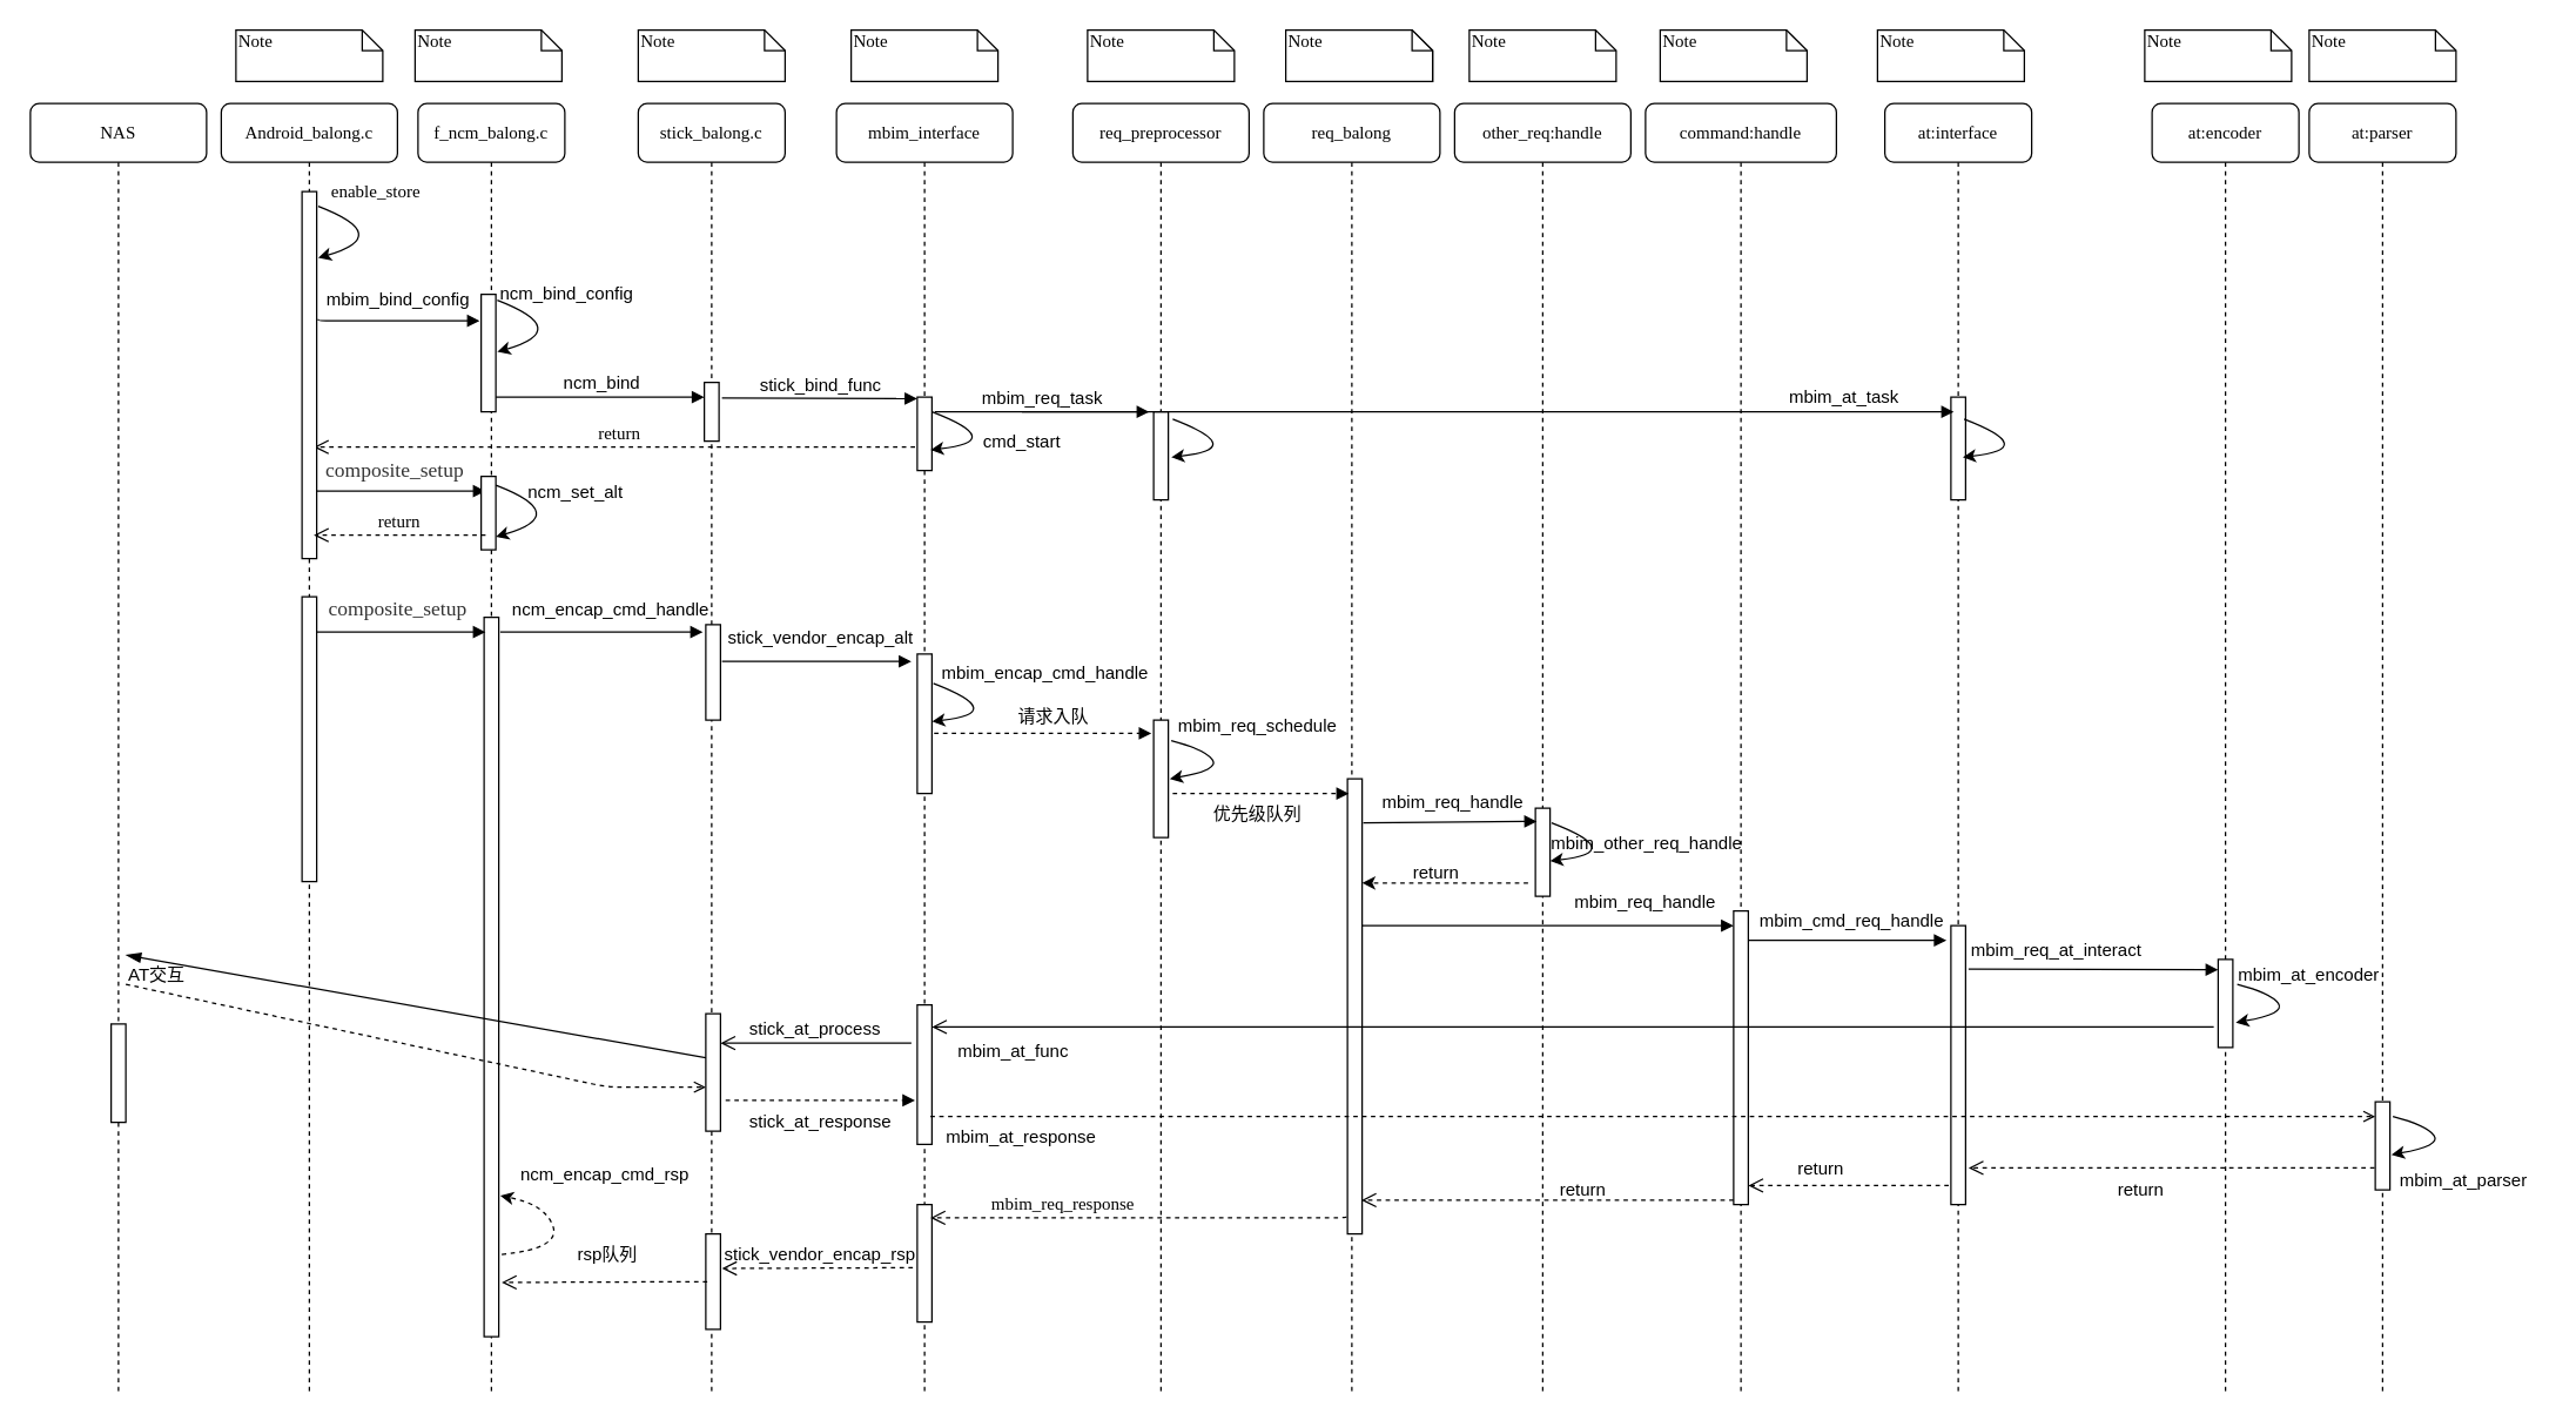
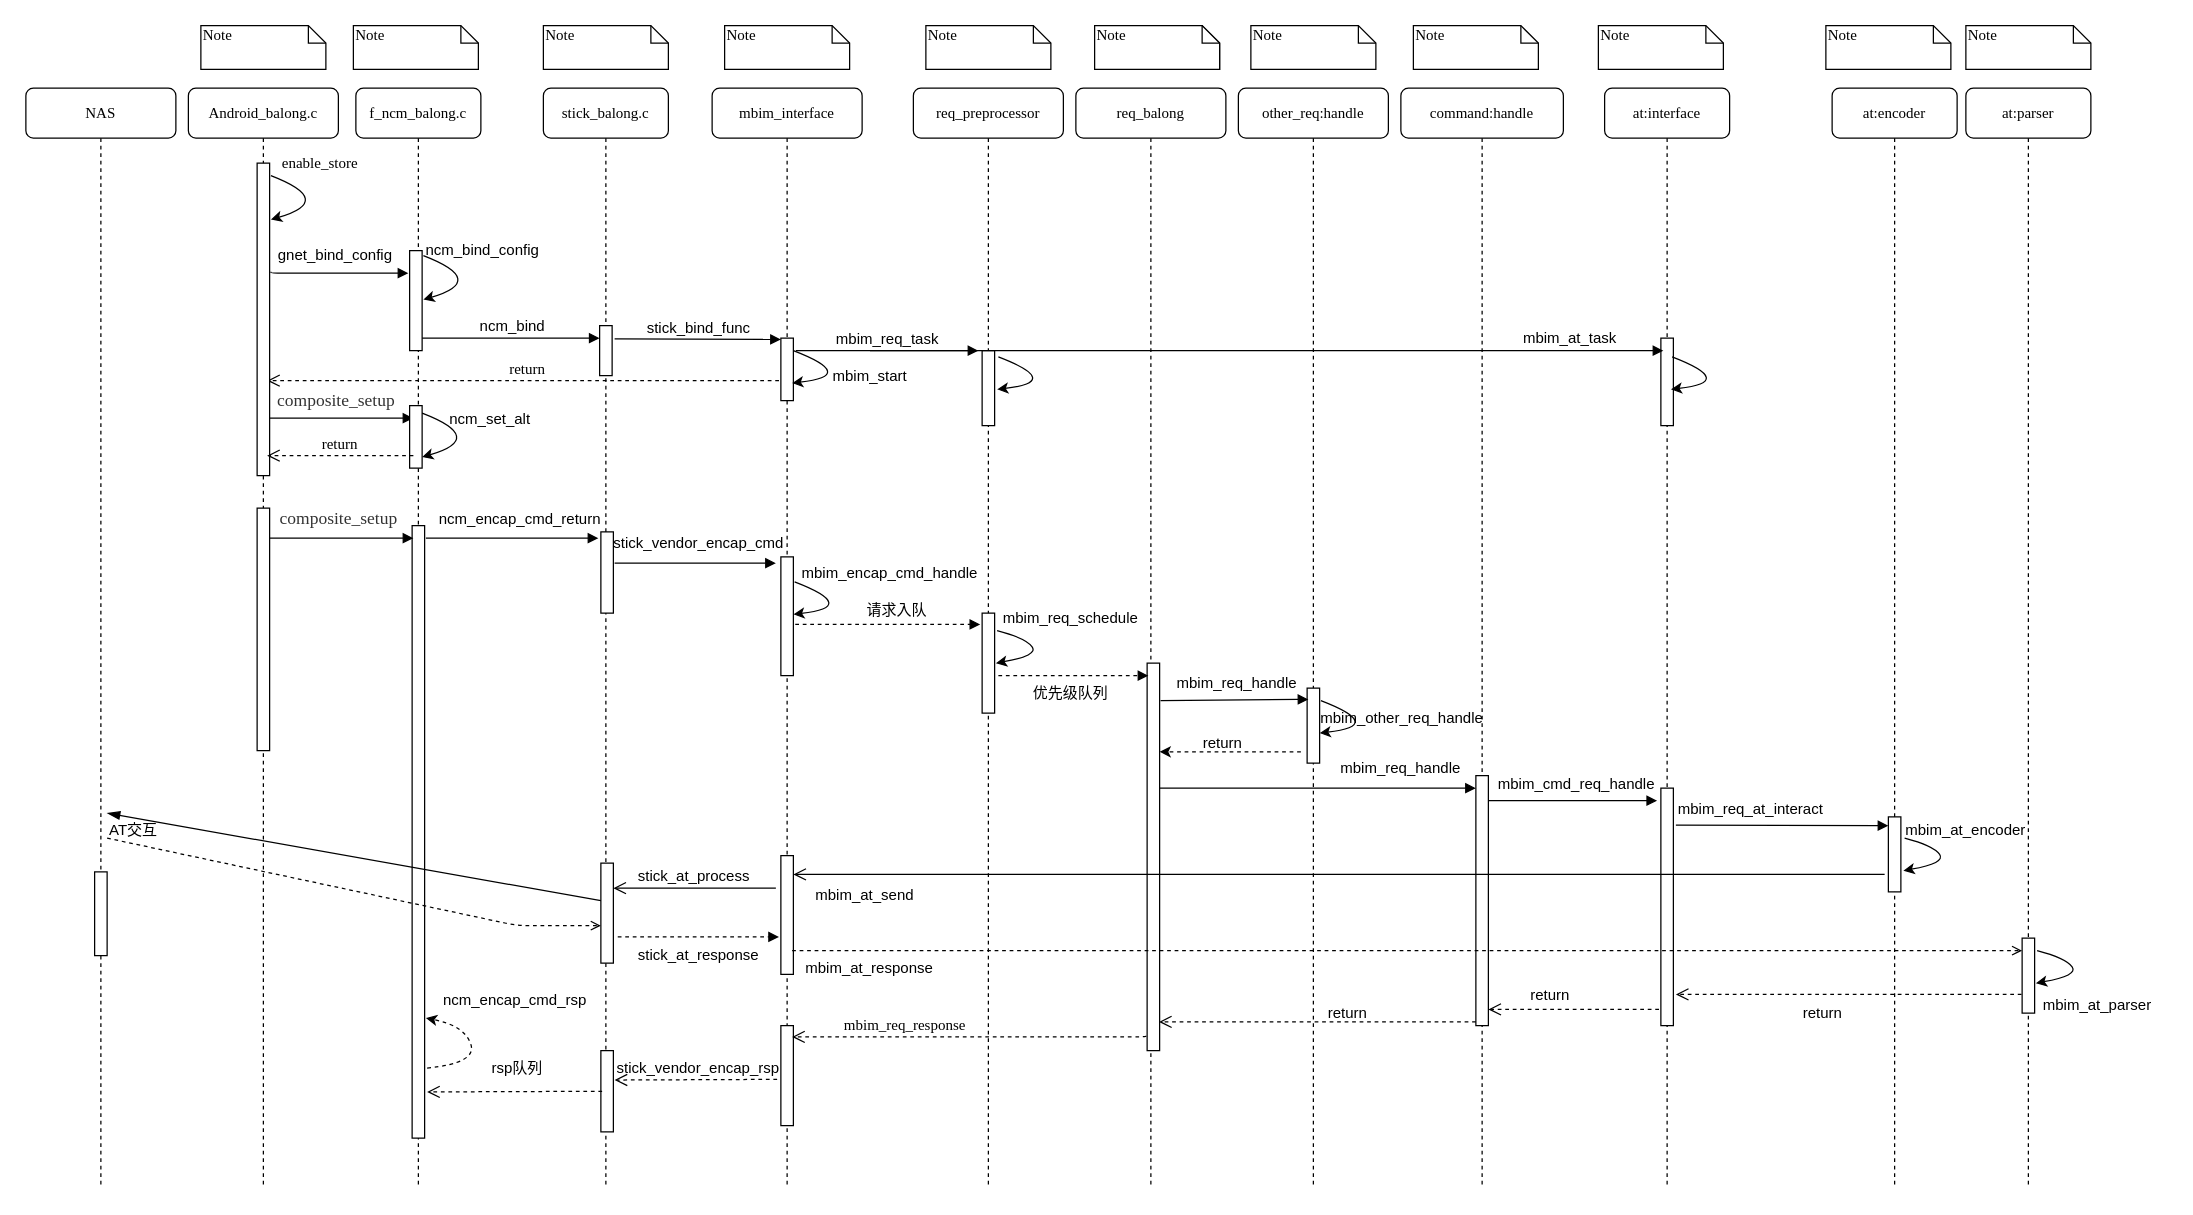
- <mxCell id="49" value="mbim_bind_config" style="text;whiteSpace=wrap;html=1;" vertex="1" parent="1"><mxGeometry x="220" y="190" width="100" height="30" as="geometry" /></mxCell>
+ <mxCell id="49" value="gnet_bind_config" style="text;whiteSpace=wrap;html=1;" vertex="1" parent="1"><mxGeometry x="220" y="190" width="100" height="30" as="geometry" /></mxCell>
- <mxCell id="57" value="cmd_start" style="text;html=1;align=center;verticalAlign=middle;resizable=0;points=[];autosize=1;" vertex="1" parent="1"><mxGeometry x="660" y="291" width="70" height="20" as="geometry" /></mxCell>
+ <mxCell id="57" value="mbim_start" style="text;html=1;align=center;verticalAlign=middle;resizable=0;points=[];autosize=1;" vertex="1" parent="1"><mxGeometry x="660" y="291" width="70" height="20" as="geometry" /></mxCell>
- <mxCell id="63" value="ncm_encap_cmd_handle" style="text;html=1;align=center;verticalAlign=middle;resizable=0;points=[];autosize=1;fontFamily=Helvetica;" vertex="1" parent="1"><mxGeometry x="340" y="405" width="150" height="20" as="geometry" /></mxCell>
+ <mxCell id="63" value="ncm_encap_cmd_return" style="text;html=1;align=center;verticalAlign=middle;resizable=0;points=[];autosize=1;fontFamily=Helvetica;" vertex="1" parent="1"><mxGeometry x="340" y="405" width="150" height="20" as="geometry" /></mxCell>
- <mxCell id="65" value="stick_vendor_encap_alt" style="text;html=1;align=center;verticalAlign=middle;resizable=0;points=[];autosize=1;fontFamily=Helvetica;" vertex="1" parent="1"><mxGeometry x="483" y="424" width="150" height="20" as="geometry" /></mxCell>
+ <mxCell id="65" value="stick_vendor_encap_cmd" style="text;html=1;align=center;verticalAlign=middle;resizable=0;points=[];autosize=1;fontFamily=Helvetica;" vertex="1" parent="1"><mxGeometry x="483" y="424" width="150" height="20" as="geometry" /></mxCell>
- <mxCell id="86" value="mbim_at_func" style="text;whiteSpace=wrap;html=1;fontFamily=Helvetica;" vertex="1" parent="1"><mxGeometry x="650" y="702" width="90" height="20" as="geometry" /></mxCell>
+ <mxCell id="86" value="mbim_at_send" style="text;whiteSpace=wrap;html=1;fontFamily=Helvetica;" vertex="1" parent="1"><mxGeometry x="650" y="702" width="90" height="20" as="geometry" /></mxCell>
